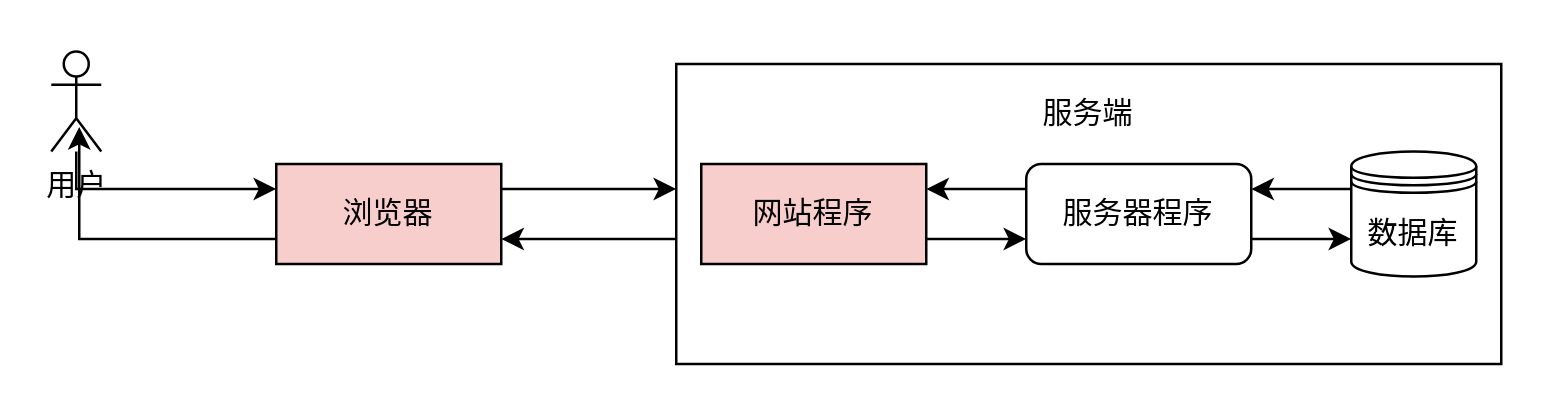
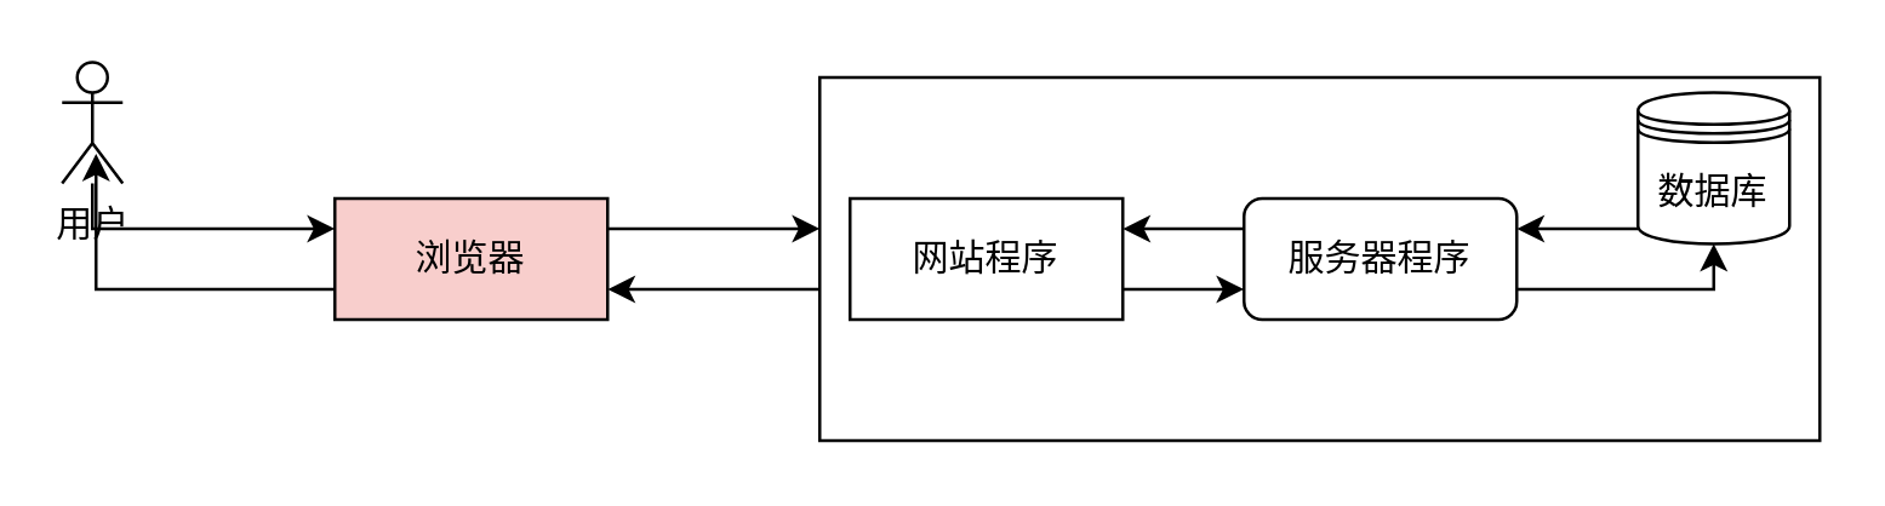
- <mxCell id="17" value="服务端" style="text;html=1;strokeColor=none;fillColor=none;align=center;verticalAlign=middle;whiteSpace=wrap;rounded=0;" vertex="1" parent="8"><mxGeometry x="135" y="5" width="60" height="30" as="geometry" /></mxCell>
- <mxCell id="10" value="网站程序" style="rounded=0;whiteSpace=wrap;html=1;fillColor=#f8cecc;" vertex="1" parent="8"><mxGeometry x="10" y="40" width="90" height="40" as="geometry" /></mxCell>
+ <mxCell id="10" value="网站程序" style="rounded=0;whiteSpace=wrap;html=1;" vertex="1" parent="8"><mxGeometry x="10" y="40" width="90" height="40" as="geometry" /></mxCell>
- <mxCell id="15" value="数据库" style="shape=datastore;whiteSpace=wrap;html=1;aspect=fixed;" vertex="1" parent="8"><mxGeometry x="270" y="35" width="50" height="50" as="geometry" /></mxCell>
+ <mxCell id="15" value="数据库" style="shape=datastore;whiteSpace=wrap;html=1;aspect=fixed;" vertex="1" parent="8"><mxGeometry x="270" y="5" width="50" height="50" as="geometry" /></mxCell>
